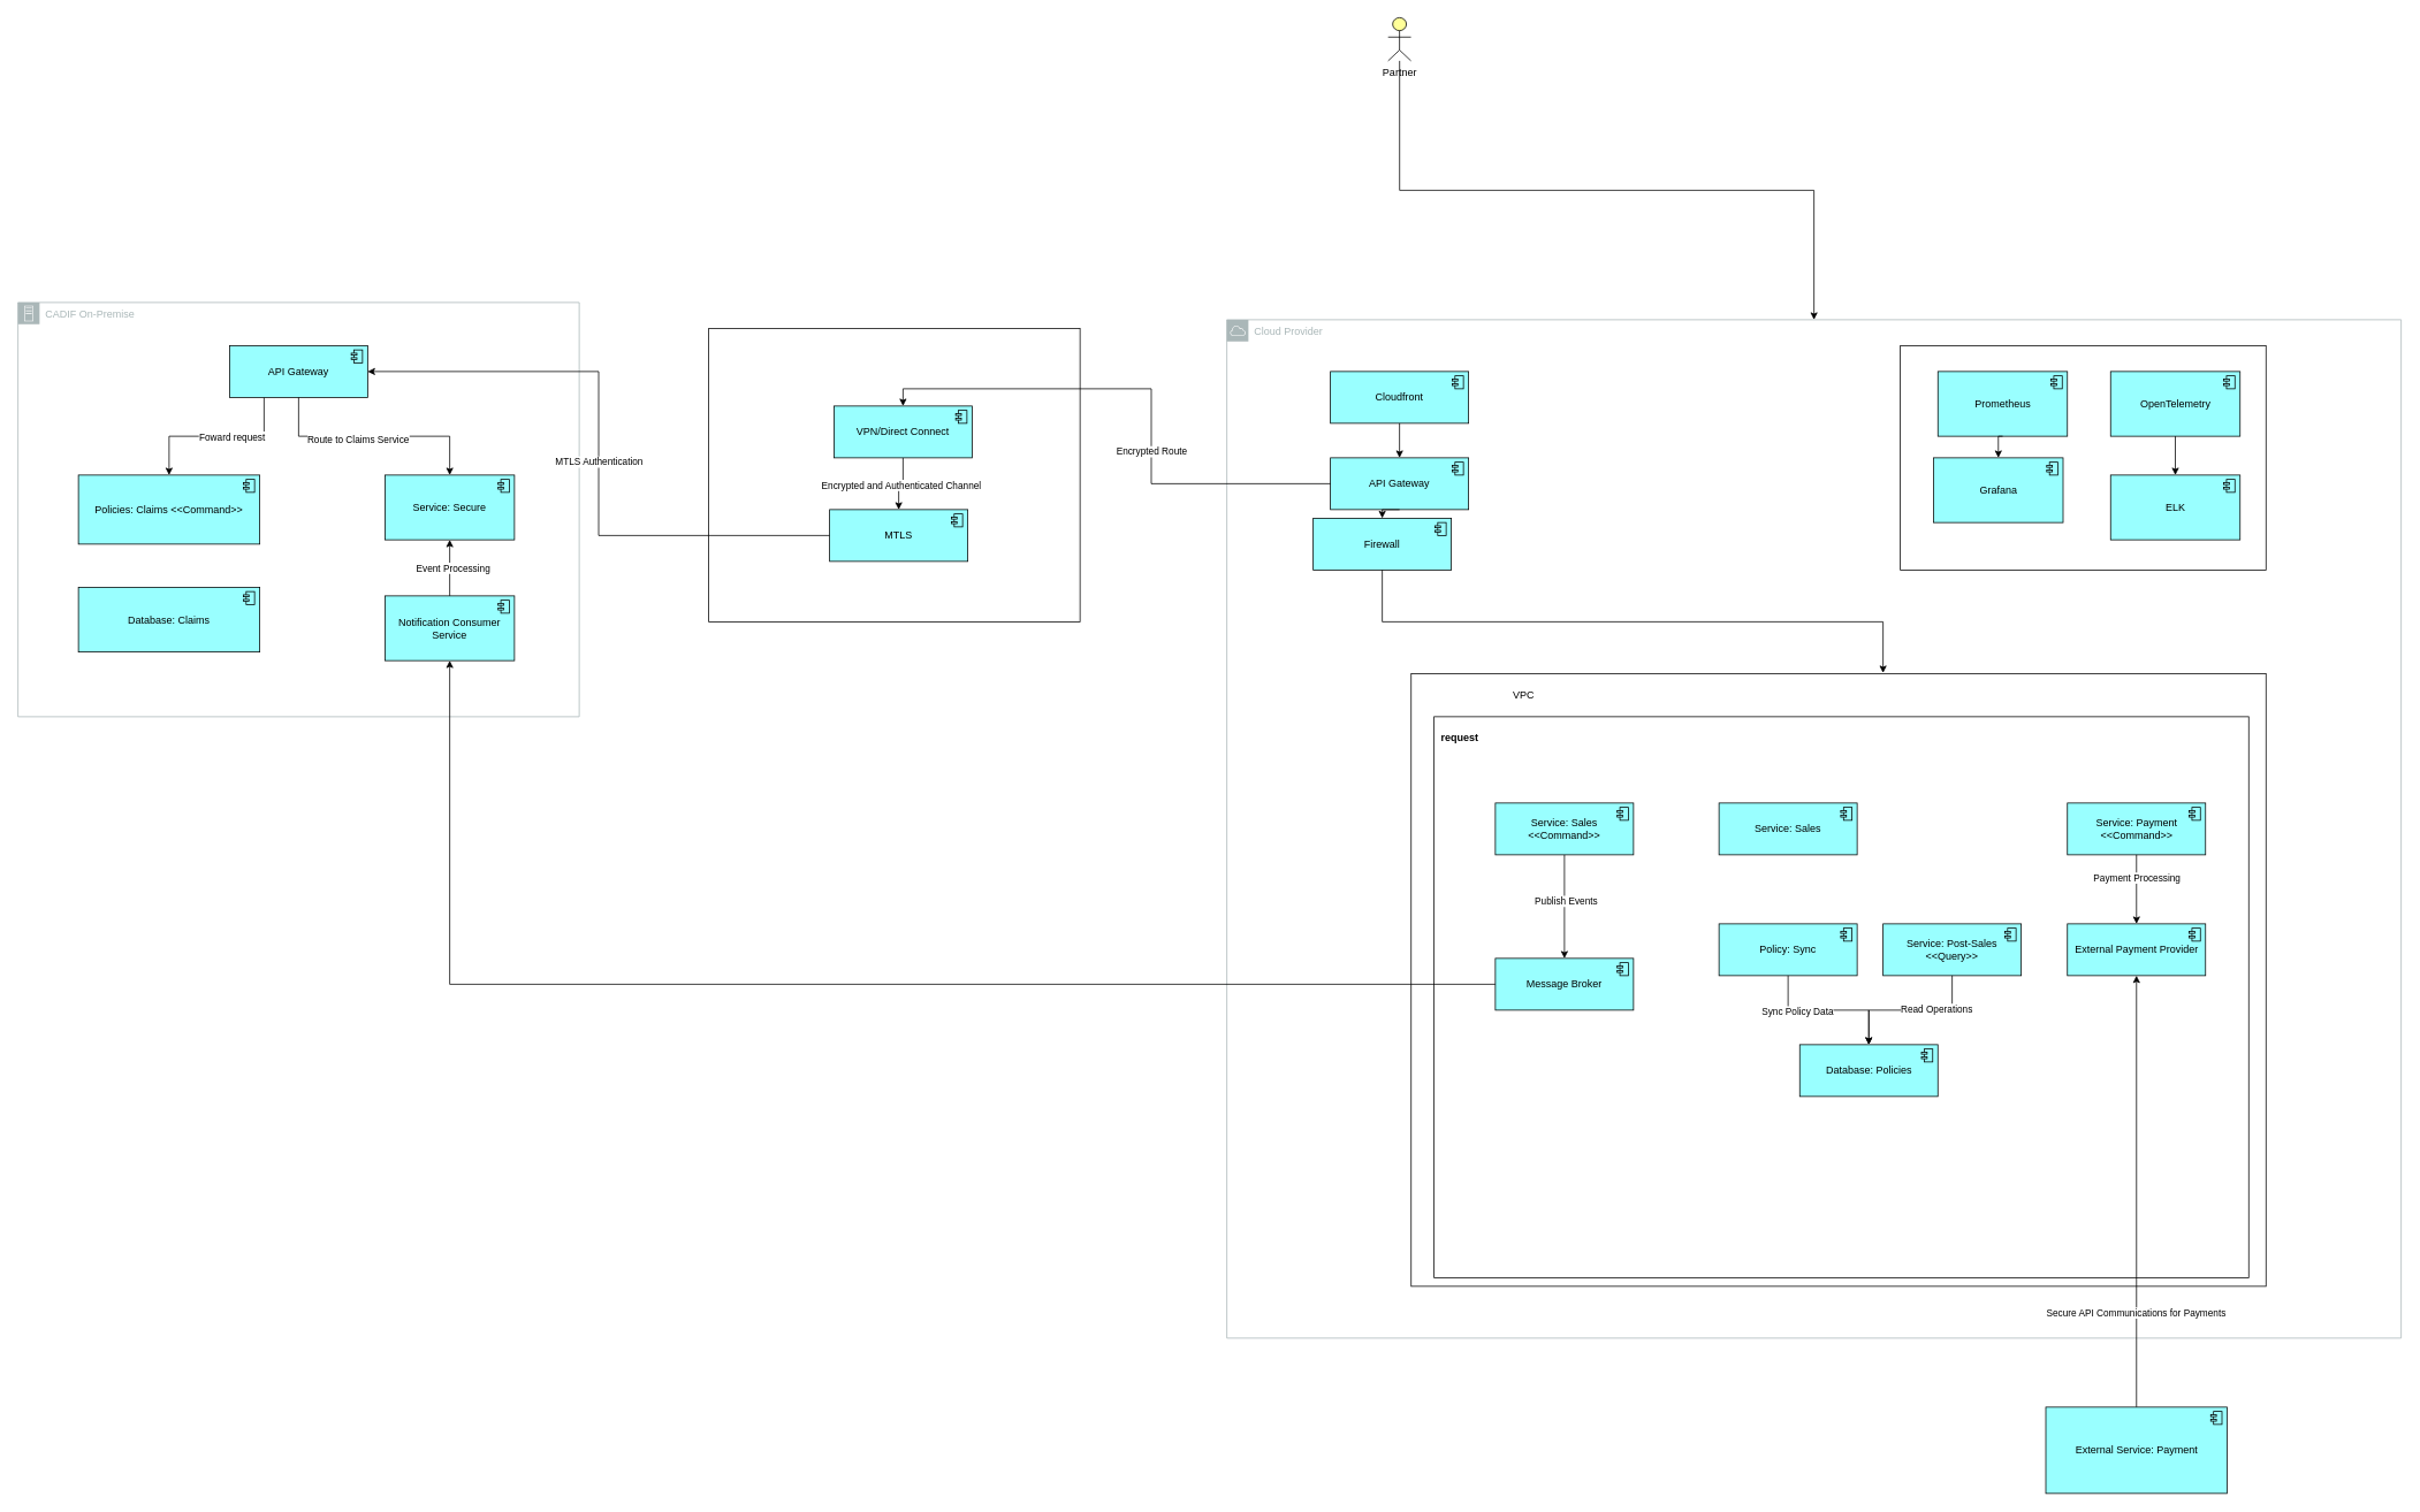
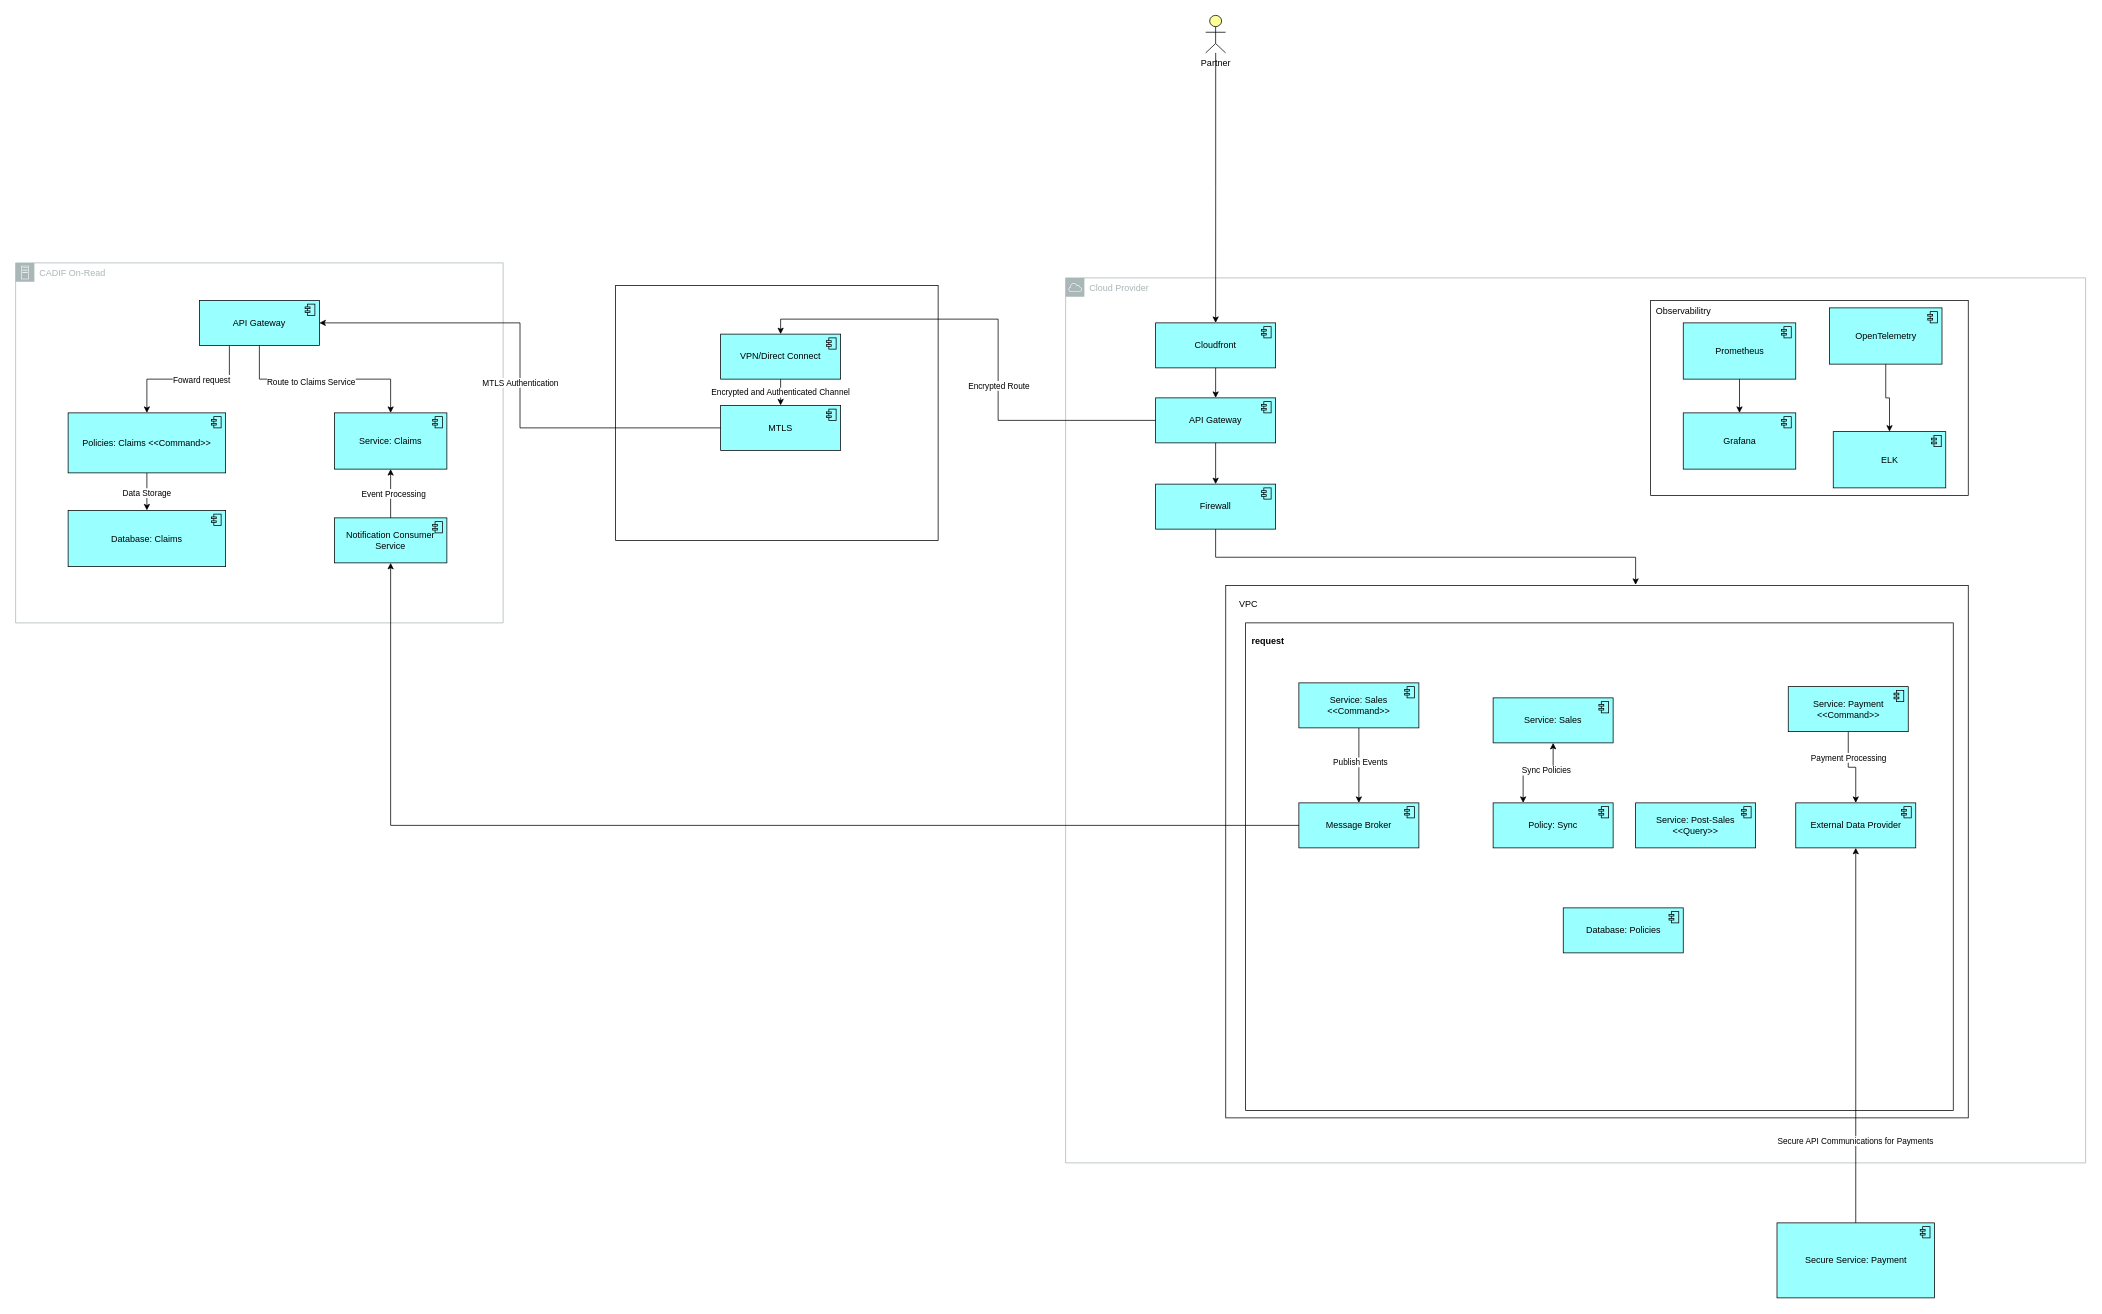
- <mxCell id="23" style="edgeStyle=orthogonalEdgeStyle;rounded=0;orthogonalLoop=1;jettySize=auto;html=1;" edge="1" parent="1" source="6" target="2"><mxGeometry relative="1" as="geometry" /></mxCell>
+ <mxCell id="23" style="edgeStyle=orthogonalEdgeStyle;rounded=0;orthogonalLoop=1;jettySize=auto;html=1;entryX=0.5;entryY=0;entryDx=0;entryDy=0;entryPerimeter=0;" edge="1" parent="1" source="6" target="19"><mxGeometry relative="1" as="geometry" /></mxCell>
- <mxCell id="5" value="CADIF On-Premise" style="sketch=0;outlineConnect=0;gradientColor=none;html=1;whiteSpace=wrap;fontSize=12;fontStyle=0;shape=mxgraph.aws4.group;grIcon=mxgraph.aws4.group_on_premise;strokeColor=#AAB7B8;fillColor=none;verticalAlign=top;align=left;spacingLeft=30;fontColor=#AAB7B8;dashed=0;" vertex="1" parent="1"><mxGeometry x="20" y="350" width="650" height="480" as="geometry" /></mxCell>
+ <mxCell id="5" value="CADIF On-Read" style="sketch=0;outlineConnect=0;gradientColor=none;html=1;whiteSpace=wrap;fontSize=12;fontStyle=0;shape=mxgraph.aws4.group;grIcon=mxgraph.aws4.group_on_premise;strokeColor=#AAB7B8;fillColor=none;verticalAlign=top;align=left;spacingLeft=30;fontColor=#AAB7B8;dashed=0;" vertex="1" parent="1"><mxGeometry x="20" y="350" width="650" height="480" as="geometry" /></mxCell>
+ <mxCell id="18" value="Observabilitry" style="text;html=1;align=center;verticalAlign=middle;whiteSpace=wrap;rounded=0;" vertex="1" parent="1"><mxGeometry x="2213.5" y="400" width="60" height="30" as="geometry" /></mxCell>
- <mxCell id="15" value="OpenTelemetry" style="html=1;outlineConnect=0;whiteSpace=wrap;fillColor=#99ffff;shape=mxgraph.archimate3.application;appType=comp;archiType=square;" vertex="1" parent="1"><mxGeometry x="2443.5" y="430" width="150" height="75" as="geometry" /></mxCell>
+ <mxCell id="15" value="OpenTelemetry" style="html=1;outlineConnect=0;whiteSpace=wrap;fillColor=#99ffff;shape=mxgraph.archimate3.application;appType=comp;archiType=square;" vertex="1" parent="1"><mxGeometry x="2438.5" y="410" width="150" height="75" as="geometry" /></mxCell>
- <mxCell id="50" value="VPN/Direct Connect" style="html=1;outlineConnect=0;whiteSpace=wrap;fillColor=#99ffff;shape=mxgraph.archimate.application;appType=comp" vertex="1" parent="1"><mxGeometry x="965" y="470" width="160" height="60" as="geometry" /></mxCell>
+ <mxCell id="50" value="VPN/Direct Connect" style="html=1;outlineConnect=0;whiteSpace=wrap;fillColor=#99ffff;shape=mxgraph.archimate.application;appType=comp" vertex="1" parent="1"><mxGeometry x="960" y="445" width="160" height="60" as="geometry" /></mxCell>
- <mxCell id="13" value="Grafana" style="html=1;outlineConnect=0;whiteSpace=wrap;fillColor=#99ffff;shape=mxgraph.archimate3.application;appType=comp;archiType=square;" vertex="1" parent="1"><mxGeometry x="2238.5" y="530" width="150" height="75" as="geometry" /></mxCell>
+ <mxCell id="13" value="Grafana" style="html=1;outlineConnect=0;whiteSpace=wrap;fillColor=#99ffff;shape=mxgraph.archimate3.application;appType=comp;archiType=square;" vertex="1" parent="1"><mxGeometry x="2243.5" y="550" width="150" height="75" as="geometry" /></mxCell>
- <mxCell id="7" value="Service: Secure" style="html=1;outlineConnect=0;whiteSpace=wrap;fillColor=#99ffff;shape=mxgraph.archimate3.application;appType=comp;archiType=square;" vertex="1" parent="1"><mxGeometry x="445" y="550" width="150" height="75" as="geometry" /></mxCell>
+ <mxCell id="7" value="Service: Claims" style="html=1;outlineConnect=0;whiteSpace=wrap;fillColor=#99ffff;shape=mxgraph.archimate3.application;appType=comp;archiType=square;" vertex="1" parent="1"><mxGeometry x="445" y="550" width="150" height="75" as="geometry" /></mxCell>
- <mxCell id="16" value="ELK" style="html=1;outlineConnect=0;whiteSpace=wrap;fillColor=#99ffff;shape=mxgraph.archimate3.application;appType=comp;archiType=square;" vertex="1" parent="1"><mxGeometry x="2443.5" y="550" width="150" height="75" as="geometry" /></mxCell>
+ <mxCell id="16" value="ELK" style="html=1;outlineConnect=0;whiteSpace=wrap;fillColor=#99ffff;shape=mxgraph.archimate3.application;appType=comp;archiType=square;" vertex="1" parent="1"><mxGeometry x="2443.5" y="575" width="150" height="75" as="geometry" /></mxCell>
- <mxCell id="51" value="MTLS" style="html=1;outlineConnect=0;whiteSpace=wrap;fillColor=#99ffff;shape=mxgraph.archimate.application;appType=comp" vertex="1" parent="1"><mxGeometry x="960" y="590" width="160" height="60" as="geometry" /></mxCell>
+ <mxCell id="51" value="MTLS" style="html=1;outlineConnect=0;whiteSpace=wrap;fillColor=#99ffff;shape=mxgraph.archimate.application;appType=comp" vertex="1" parent="1"><mxGeometry x="960" y="540" width="160" height="60" as="geometry" /></mxCell>
- <mxCell id="21" value="Firewall" style="html=1;outlineConnect=0;whiteSpace=wrap;fillColor=#99ffff;shape=mxgraph.archimate.application;appType=comp" vertex="1" parent="1"><mxGeometry x="1520" y="600" width="160" height="60" as="geometry" /></mxCell>
+ <mxCell id="21" value="Firewall" style="html=1;outlineConnect=0;whiteSpace=wrap;fillColor=#99ffff;shape=mxgraph.archimate.application;appType=comp" vertex="1" parent="1"><mxGeometry x="1540" y="645" width="160" height="60" as="geometry" /></mxCell>
+ <mxCell id="8" style="edgeStyle=orthogonalEdgeStyle;rounded=0;orthogonalLoop=1;jettySize=auto;html=1;" edge="1" parent="1" source="10" target="11"><mxGeometry relative="1" as="geometry" /></mxCell>
+ <mxCell id="9" value="Data Storage" style="edgeLabel;html=1;align=center;verticalAlign=middle;resizable=0;points=[];" vertex="1" connectable="0" parent="8"><mxGeometry x="-0.006" y="-1" relative="1" as="geometry"><mxPoint y="1" as="offset" /></mxGeometry></mxCell>
- <mxCell id="64" value="Notification Consumer Service" style="html=1;outlineConnect=0;whiteSpace=wrap;fillColor=#99ffff;shape=mxgraph.archimate3.application;appType=comp;archiType=square;" vertex="1" parent="1"><mxGeometry x="445" y="690" width="150" height="75" as="geometry" /></mxCell>
+ <mxCell id="64" value="Notification Consumer Service" style="html=1;outlineConnect=0;whiteSpace=wrap;fillColor=#99ffff;shape=mxgraph.archimate3.application;appType=comp;archiType=square;" vertex="1" parent="1"><mxGeometry x="445" y="690" width="150" height="60" as="geometry" /></mxCell>
- <mxCell id="22" value="VPC" style="text;html=1;align=center;verticalAlign=middle;whiteSpace=wrap;rounded=0;" vertex="1" parent="1"><mxGeometry x="1733.5" y="790" width="60" height="30" as="geometry" /></mxCell>
+ <mxCell id="22" value="VPC" style="text;html=1;align=center;verticalAlign=middle;whiteSpace=wrap;rounded=0;" vertex="1" parent="1"><mxGeometry x="1633.5" y="790" width="60" height="30" as="geometry" /></mxCell>
- <mxCell id="28" value="Service: Sales &amp;lt;&amp;lt;Command&amp;gt;&amp;gt;" style="html=1;outlineConnect=0;whiteSpace=wrap;fillColor=#99ffff;shape=mxgraph.archimate.application;appType=comp" vertex="1" parent="1"><mxGeometry x="1731" y="930" width="160" height="60" as="geometry" /></mxCell>
+ <mxCell id="28" value="Service: Sales &amp;lt;&amp;lt;Command&amp;gt;&amp;gt;" style="html=1;outlineConnect=0;whiteSpace=wrap;fillColor=#99ffff;shape=mxgraph.archimate.application;appType=comp" vertex="1" parent="1"><mxGeometry x="1731" y="910" width="160" height="60" as="geometry" /></mxCell>
- <mxCell id="40" value="Service: Payment &amp;lt;&amp;lt;Command&amp;gt;&amp;gt;" style="html=1;outlineConnect=0;whiteSpace=wrap;fillColor=#99ffff;shape=mxgraph.archimate.application;appType=comp" vertex="1" parent="1"><mxGeometry x="2393.5" y="930" width="160" height="60" as="geometry" /></mxCell>
+ <mxCell id="40" value="Service: Payment &amp;lt;&amp;lt;Command&amp;gt;&amp;gt;" style="html=1;outlineConnect=0;whiteSpace=wrap;fillColor=#99ffff;shape=mxgraph.archimate.application;appType=comp" vertex="1" parent="1"><mxGeometry x="2383.5" y="915" width="160" height="60" as="geometry" /></mxCell>
+ <mxCell id="32" style="edgeStyle=orthogonalEdgeStyle;rounded=0;orthogonalLoop=1;jettySize=auto;html=1;exitX=0.5;exitY=1;exitDx=0;exitDy=0;exitPerimeter=0;entryX=0.25;entryY=0;entryDx=0;entryDy=0;entryPerimeter=0;startArrow=classic;startFill=1;" edge="1" parent="1" source="30" target="31"><mxGeometry relative="1" as="geometry" /></mxCell>
+ <mxCell id="33" value="Sync Policies" style="edgeLabel;html=1;align=center;verticalAlign=middle;resizable=0;points=[];" vertex="1" connectable="0" parent="32"><mxGeometry x="-0.16" y="-4" relative="1" as="geometry"><mxPoint as="offset" /></mxGeometry></mxCell>
- <mxCell id="41" value="External Payment Provider" style="html=1;outlineConnect=0;whiteSpace=wrap;fillColor=#99ffff;shape=mxgraph.archimate.application;appType=comp" vertex="1" parent="1"><mxGeometry x="2393.5" y="1070" width="160" height="60" as="geometry" /></mxCell>
+ <mxCell id="41" value="External Data Provider" style="html=1;outlineConnect=0;whiteSpace=wrap;fillColor=#99ffff;shape=mxgraph.archimate.application;appType=comp" vertex="1" parent="1"><mxGeometry x="2393.5" y="1070" width="160" height="60" as="geometry" /></mxCell>
- <mxCell id="29" value="Message Broker" style="html=1;outlineConnect=0;whiteSpace=wrap;fillColor=#99ffff;shape=mxgraph.archimate.application;appType=comp" vertex="1" parent="1"><mxGeometry x="1731" y="1110" width="160" height="60" as="geometry" /></mxCell>
+ <mxCell id="29" value="Message Broker" style="html=1;outlineConnect=0;whiteSpace=wrap;fillColor=#99ffff;shape=mxgraph.archimate.application;appType=comp" vertex="1" parent="1"><mxGeometry x="1731" y="1070" width="160" height="60" as="geometry" /></mxCell>
- <mxCell id="36" style="edgeStyle=orthogonalEdgeStyle;rounded=0;orthogonalLoop=1;jettySize=auto;html=1;exitX=0.5;exitY=1;exitDx=0;exitDy=0;exitPerimeter=0;entryX=0.5;entryY=0;entryDx=0;entryDy=0;entryPerimeter=0;" edge="1" parent="1" source="31" target="35"><mxGeometry relative="1" as="geometry" /></mxCell>
- <mxCell id="37" value="Sync Policy Data" style="edgeLabel;html=1;align=center;verticalAlign=middle;resizable=0;points=[];" vertex="1" connectable="0" parent="36"><mxGeometry x="-0.429" y="-1" relative="1" as="geometry"><mxPoint as="offset" /></mxGeometry></mxCell>
- <mxCell id="38" style="edgeStyle=orthogonalEdgeStyle;rounded=0;orthogonalLoop=1;jettySize=auto;html=1;exitX=0.5;exitY=1;exitDx=0;exitDy=0;exitPerimeter=0;entryX=0.5;entryY=0;entryDx=0;entryDy=0;entryPerimeter=0;" edge="1" parent="1" source="34" target="35"><mxGeometry relative="1" as="geometry" /></mxCell>
- <mxCell id="39" value="Read Operations" style="edgeLabel;html=1;align=center;verticalAlign=middle;resizable=0;points=[];" vertex="1" connectable="0" parent="38"><mxGeometry x="-0.331" y="-2" relative="1" as="geometry"><mxPoint as="offset" /></mxGeometry></mxCell>
- <mxCell id="46" value="External Service: Payment" style="html=1;outlineConnect=0;whiteSpace=wrap;fillColor=#99ffff;shape=mxgraph.archimate.application;appType=comp" vertex="1" parent="1"><mxGeometry x="2368.5" y="1630" width="210" height="100" as="geometry" /></mxCell>
+ <mxCell id="46" value="Secure Service: Payment" style="html=1;outlineConnect=0;whiteSpace=wrap;fillColor=#99ffff;shape=mxgraph.archimate.application;appType=comp" vertex="1" parent="1"><mxGeometry x="2368.5" y="1630" width="210" height="100" as="geometry" /></mxCell>
